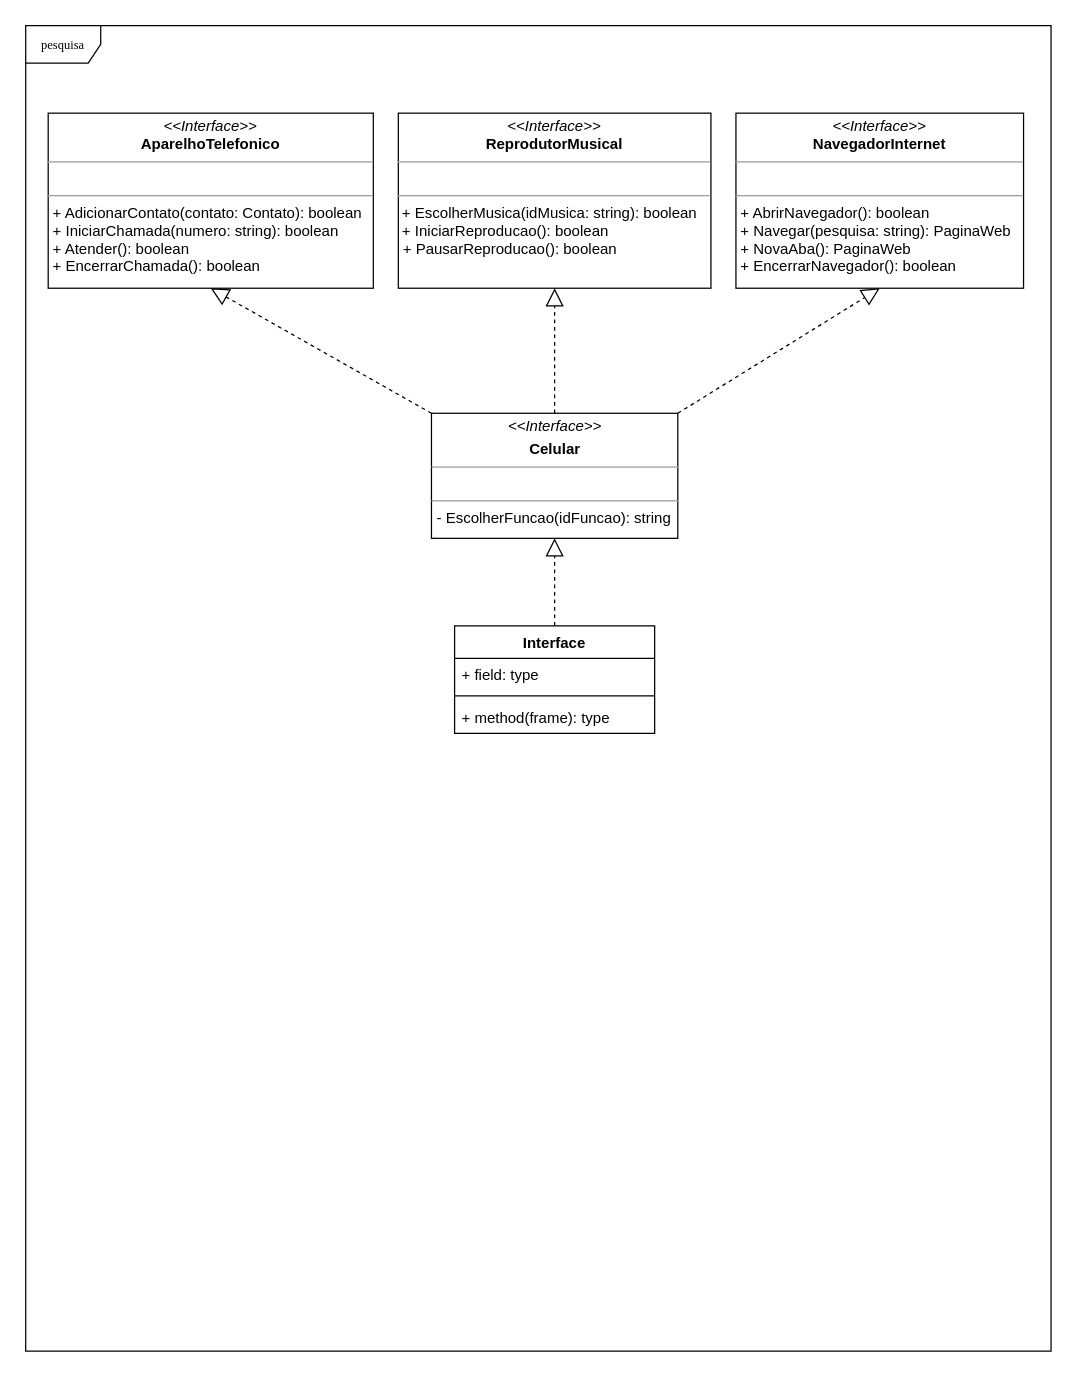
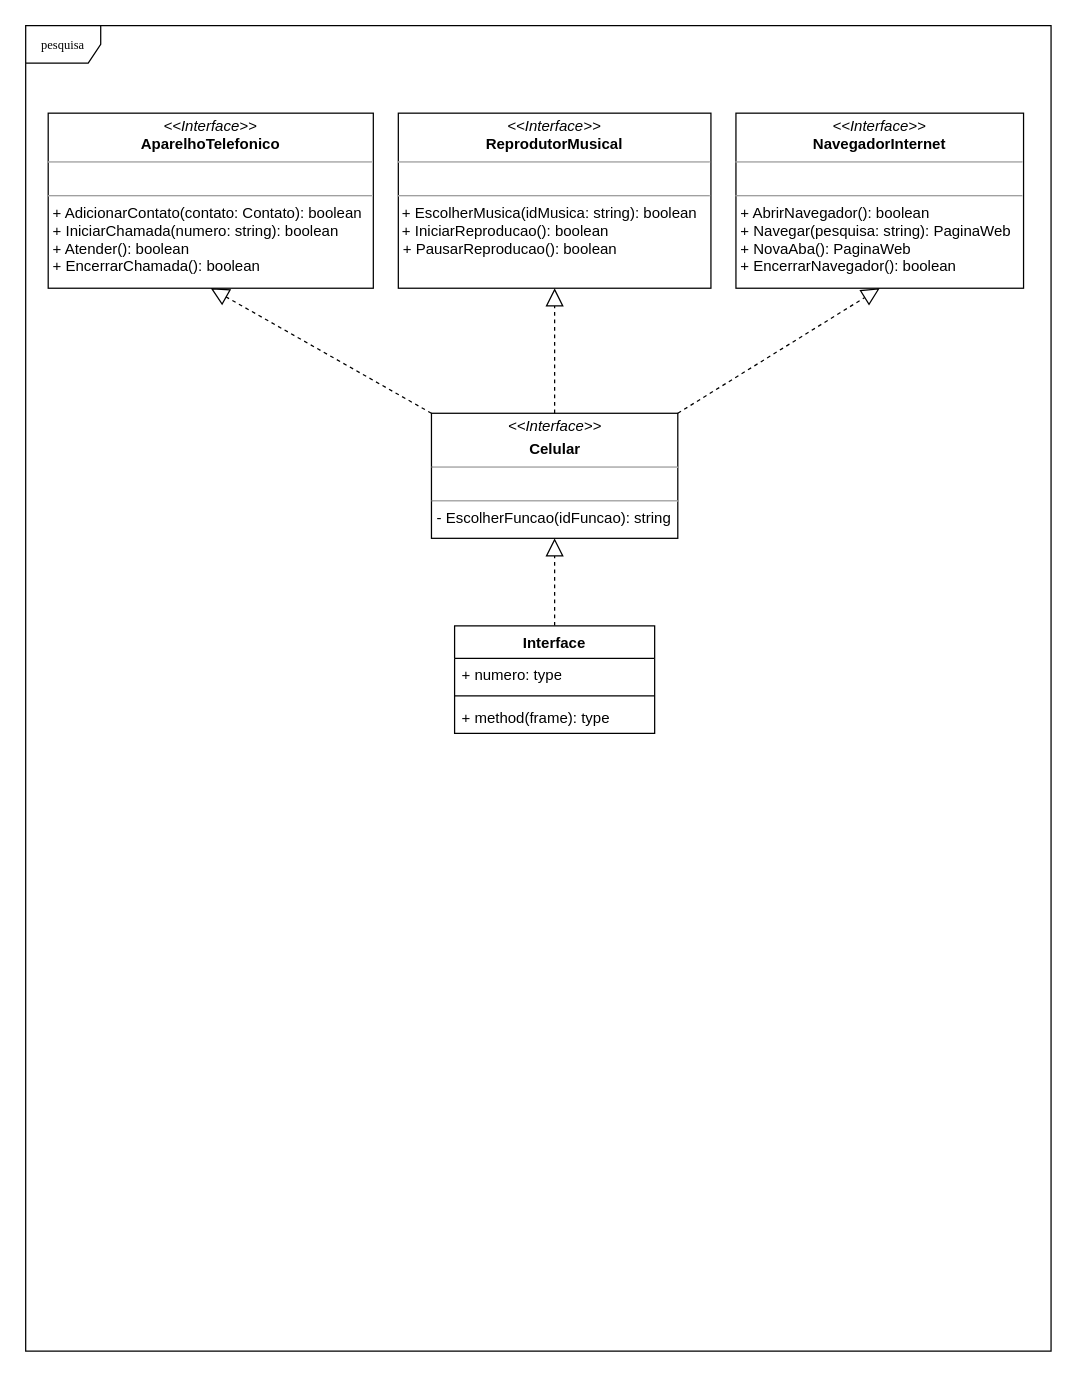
- <mxCell id="12" value="+ field: type" style="text;strokeColor=none;fillColor=none;align=left;verticalAlign=top;spacingLeft=4;spacingRight=4;overflow=hidden;rotatable=0;points=[[0,0.5],[1,0.5]];portConstraint=eastwest;whiteSpace=wrap;html=1;" vertex="1" parent="11"><mxGeometry y="26" width="160" height="26" as="geometry" /></mxCell>
+ <mxCell id="12" value="+ numero: type" style="text;strokeColor=none;fillColor=none;align=left;verticalAlign=top;spacingLeft=4;spacingRight=4;overflow=hidden;rotatable=0;points=[[0,0.5],[1,0.5]];portConstraint=eastwest;whiteSpace=wrap;html=1;" vertex="1" parent="11"><mxGeometry y="26" width="160" height="26" as="geometry" /></mxCell>
